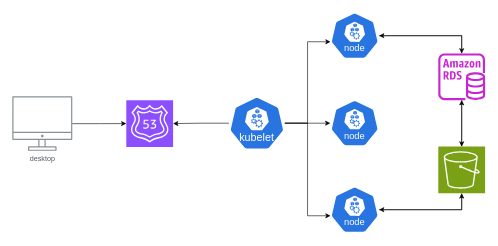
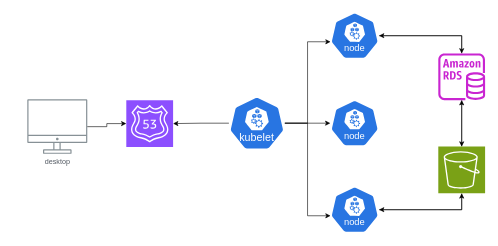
- <mxCell id="2" value="desktop" style="sketch=0;outlineConnect=0;gradientColor=none;fontColor=#545B64;strokeColor=none;fillColor=#879196;dashed=0;verticalLabelPosition=bottom;verticalAlign=top;align=center;html=1;fontSize=12;fontStyle=0;aspect=fixed;shape=mxgraph.aws4.illustration_desktop;pointerEvents=1" vertex="1" parent="1"><mxGeometry x="20" y="160" width="100" height="91" as="geometry" /></mxCell>
+ <mxCell id="2" value="desktop" style="sketch=0;outlineConnect=0;gradientColor=none;fontColor=#545B64;strokeColor=none;fillColor=#879196;dashed=0;verticalLabelPosition=bottom;verticalAlign=top;align=center;html=1;fontSize=12;fontStyle=0;aspect=fixed;shape=mxgraph.aws4.illustration_desktop;pointerEvents=1" vertex="1" parent="1"><mxGeometry x="45" y="165" width="100" height="91" as="geometry" /></mxCell>
